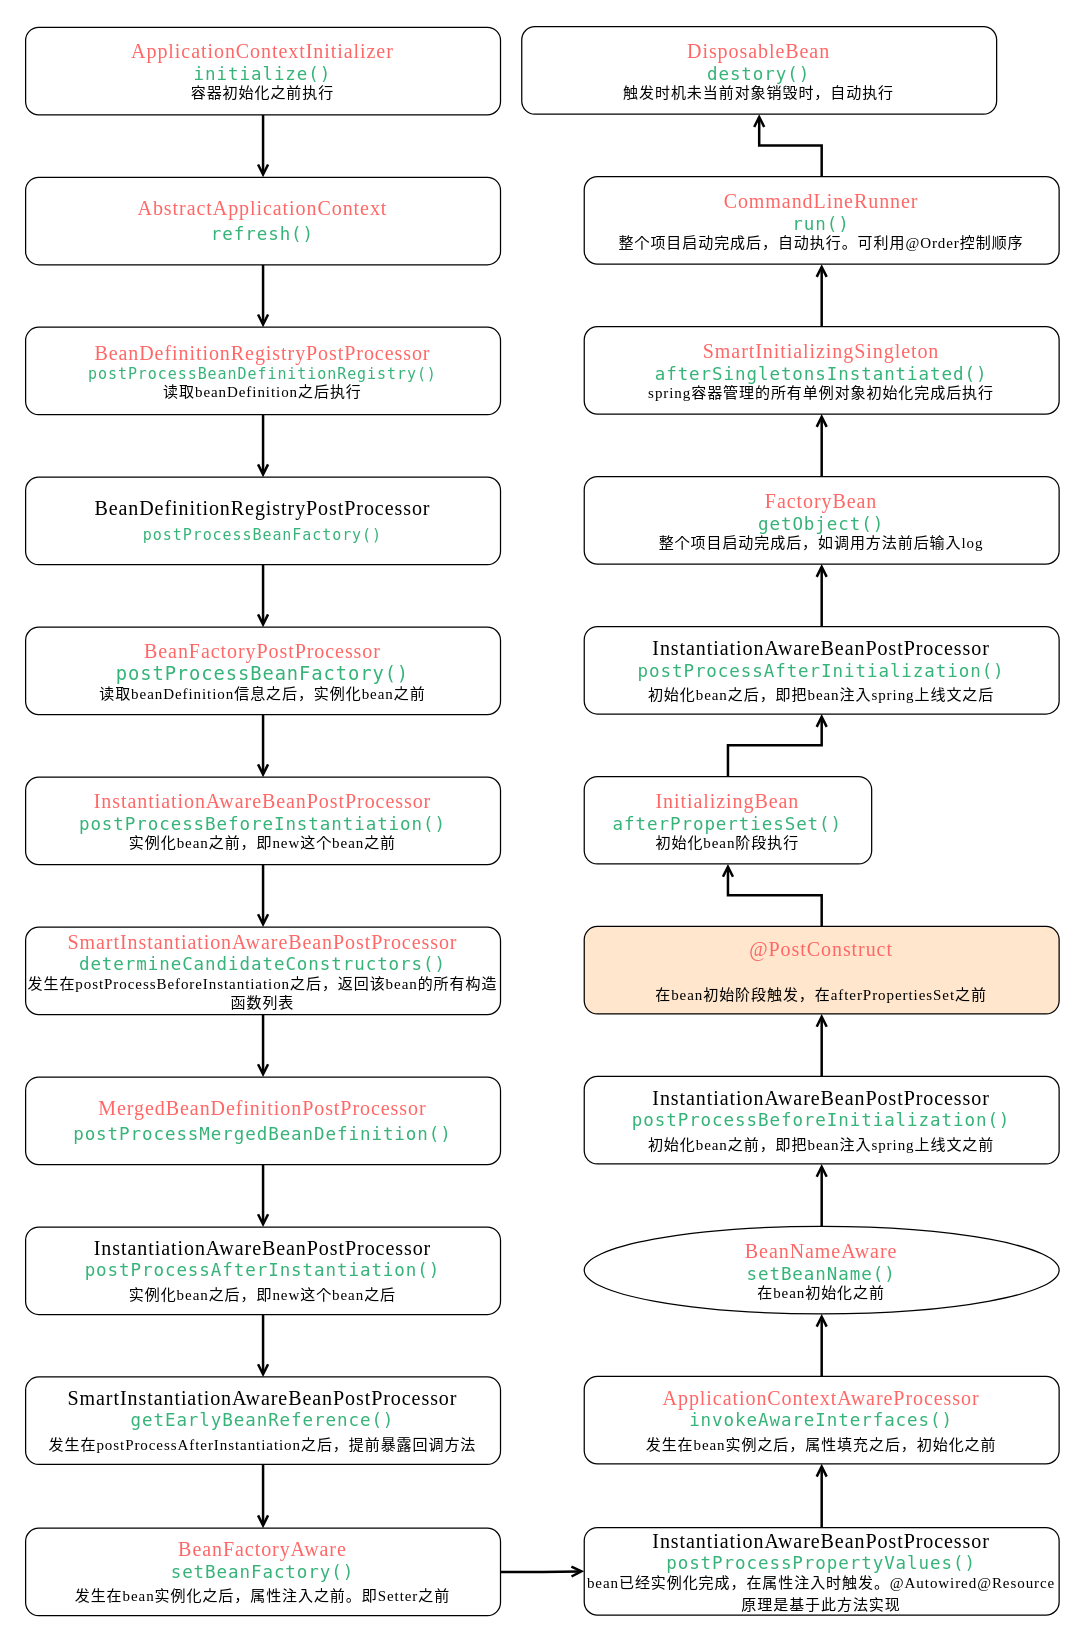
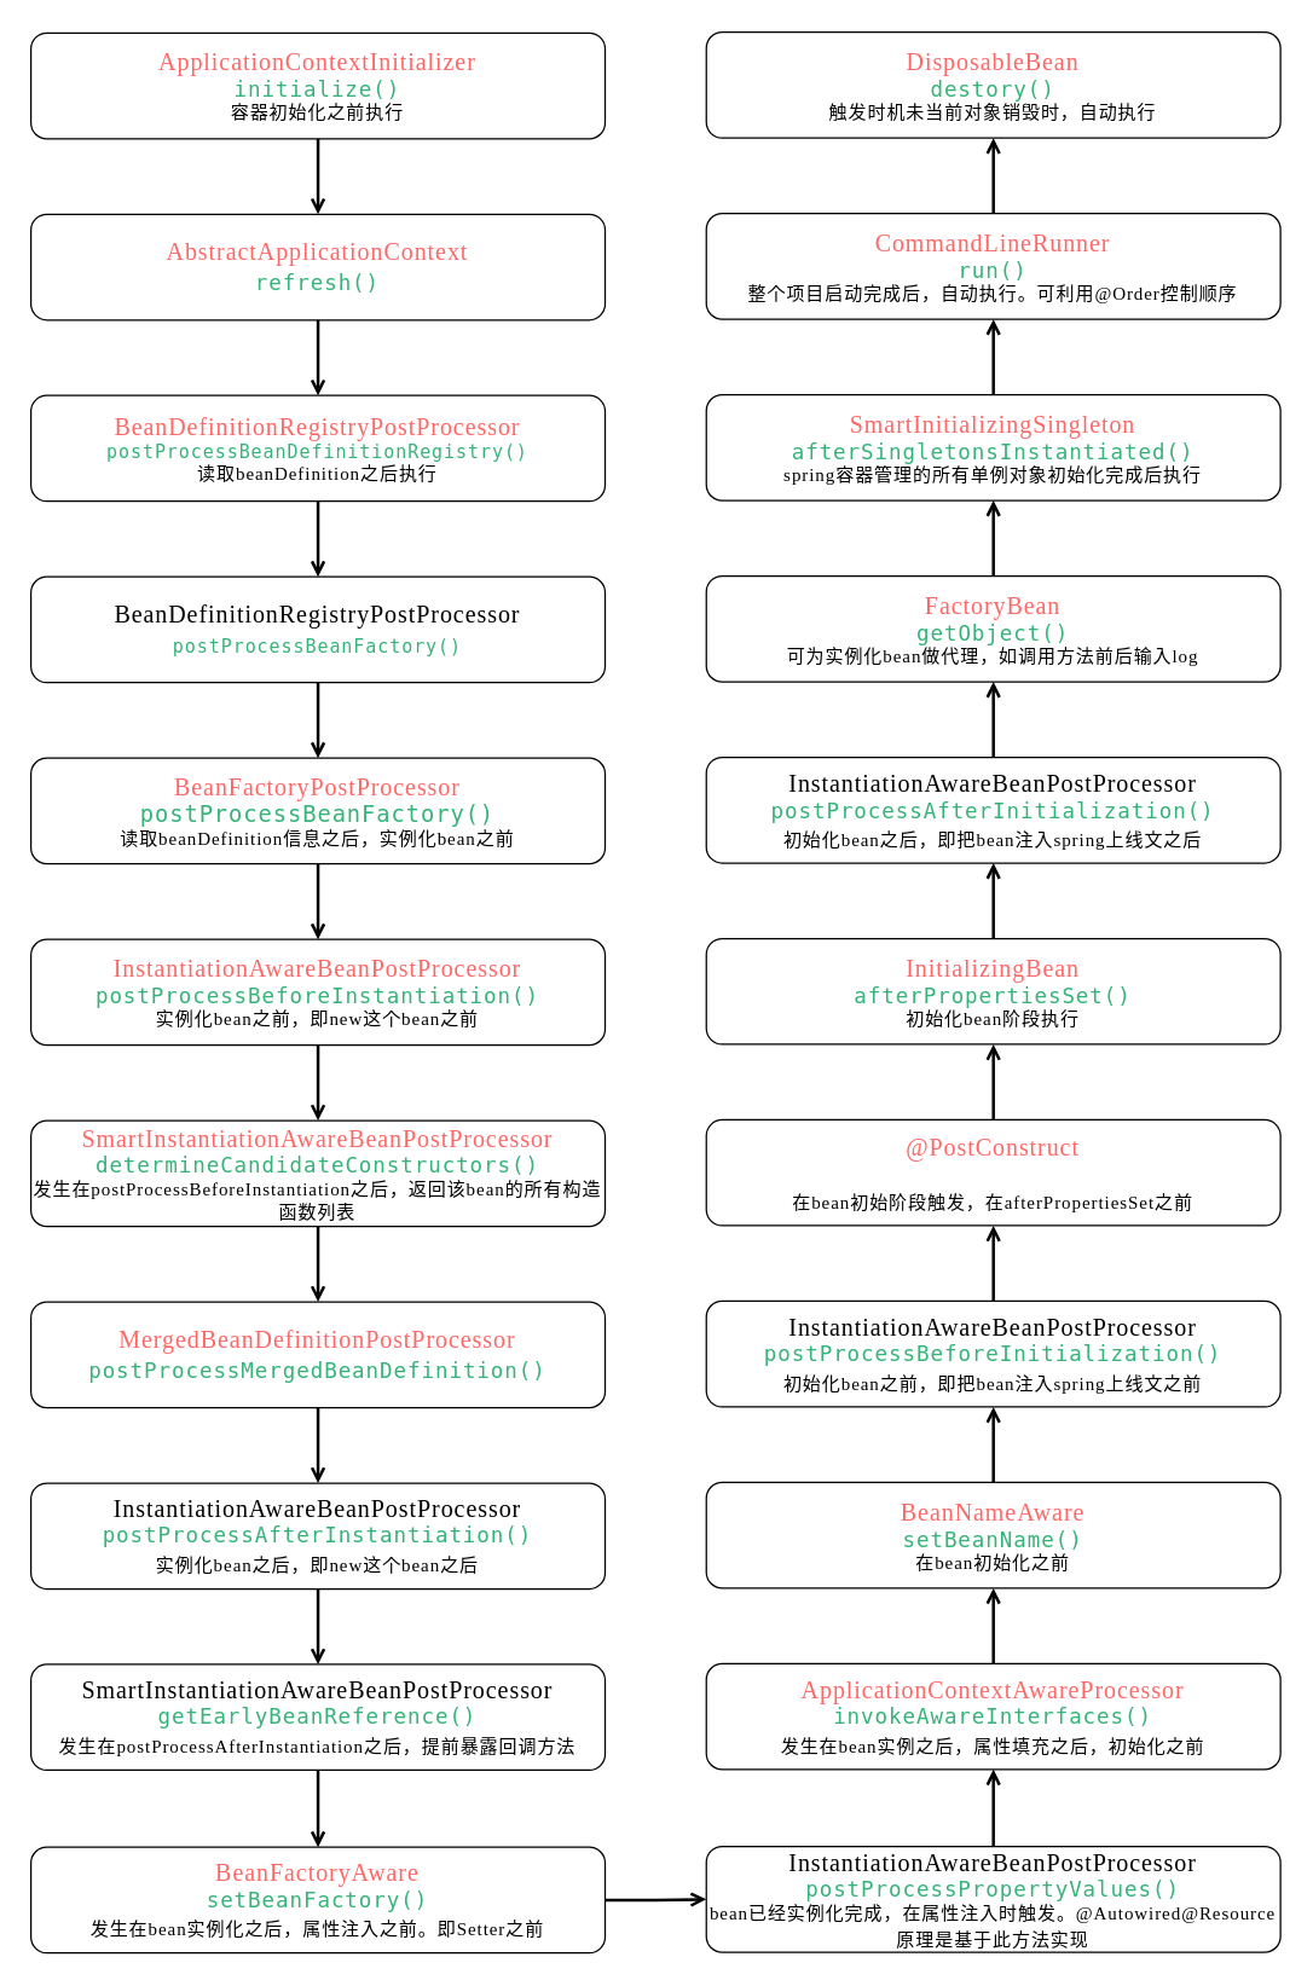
- <mxCell id="30" value="&lt;span style=&quot;font-size: 16px ; letter-spacing: 0.75px ; text-align: left&quot;&gt;&lt;font color=&quot;#ff6666&quot;&gt;DisposableBean&lt;/font&gt;&lt;br&gt;&lt;/span&gt;&lt;span style=&quot;color: rgb(53 , 179 , 120) ; font-family: &amp;#34;operator mono&amp;#34; , &amp;#34;consolas&amp;#34; , &amp;#34;monaco&amp;#34; , &amp;#34;menlo&amp;#34; , monospace ; font-size: 14px ; letter-spacing: 0.75px ; text-align: left&quot;&gt;destory()&lt;br&gt;&lt;/span&gt;&lt;span style=&quot;letter-spacing: 0.75px ; text-align: left&quot;&gt;&lt;font style=&quot;font-size: 12px&quot;&gt;触发时机未当前对象销毁时，自动执行&lt;/font&gt;&lt;br&gt;&lt;/span&gt;&lt;article class=&quot;4ever-article&quot;&gt;&lt;/article&gt;" style="rounded=1;whiteSpace=wrap;html=1;labelBackgroundColor=none;fontFamily=Comic Sans MS;" vertex="1" parent="1"><mxGeometry x="417" y="20.5" width="380" height="70" as="geometry" /></mxCell>
+ <mxCell id="30" value="&lt;span style=&quot;font-size: 16px ; letter-spacing: 0.75px ; text-align: left&quot;&gt;&lt;font color=&quot;#ff6666&quot;&gt;DisposableBean&lt;/font&gt;&lt;br&gt;&lt;/span&gt;&lt;span style=&quot;color: rgb(53 , 179 , 120) ; font-family: &amp;#34;operator mono&amp;#34; , &amp;#34;consolas&amp;#34; , &amp;#34;monaco&amp;#34; , &amp;#34;menlo&amp;#34; , monospace ; font-size: 14px ; letter-spacing: 0.75px ; text-align: left&quot;&gt;destory()&lt;br&gt;&lt;/span&gt;&lt;span style=&quot;letter-spacing: 0.75px ; text-align: left&quot;&gt;&lt;font style=&quot;font-size: 12px&quot;&gt;触发时机未当前对象销毁时，自动执行&lt;/font&gt;&lt;br&gt;&lt;/span&gt;&lt;article class=&quot;4ever-article&quot;&gt;&lt;/article&gt;" style="rounded=1;whiteSpace=wrap;html=1;labelBackgroundColor=none;fontFamily=Comic Sans MS;" vertex="1" parent="1"><mxGeometry x="467" y="20.5" width="380" height="70" as="geometry" /></mxCell>
- <mxCell id="25" value="&lt;span style=&quot;font-size: 16px ; letter-spacing: 0.75px ; text-align: left&quot;&gt;&lt;font color=&quot;#ff6666&quot;&gt;FactoryBean&lt;/font&gt;&lt;br&gt;&lt;/span&gt;&lt;span style=&quot;color: rgb(53 , 179 , 120) ; font-family: &amp;#34;operator mono&amp;#34; , &amp;#34;consolas&amp;#34; , &amp;#34;monaco&amp;#34; , &amp;#34;menlo&amp;#34; , monospace ; font-size: 14px ; letter-spacing: 0.75px ; text-align: left&quot;&gt;getObject()&lt;br&gt;&lt;/span&gt;&lt;span style=&quot;letter-spacing: 0.75px ; text-align: left&quot;&gt;&lt;font style=&quot;font-size: 12px&quot;&gt;整个项目启动完成后，如调用方法前后输入log&lt;/font&gt;&lt;br&gt;&lt;/span&gt;&lt;article class=&quot;4ever-article&quot;&gt;&lt;/article&gt;" style="rounded=1;whiteSpace=wrap;html=1;labelBackgroundColor=none;fontFamily=Comic Sans MS;" vertex="1" parent="1"><mxGeometry x="467" y="380.5" width="380" height="70" as="geometry" /></mxCell>
+ <mxCell id="25" value="&lt;span style=&quot;font-size: 16px ; letter-spacing: 0.75px ; text-align: left&quot;&gt;&lt;font color=&quot;#ff6666&quot;&gt;FactoryBean&lt;/font&gt;&lt;br&gt;&lt;/span&gt;&lt;span style=&quot;color: rgb(53 , 179 , 120) ; font-family: &amp;#34;operator mono&amp;#34; , &amp;#34;consolas&amp;#34; , &amp;#34;monaco&amp;#34; , &amp;#34;menlo&amp;#34; , monospace ; font-size: 14px ; letter-spacing: 0.75px ; text-align: left&quot;&gt;getObject()&lt;br&gt;&lt;/span&gt;&lt;span style=&quot;letter-spacing: 0.75px ; text-align: left&quot;&gt;&lt;font style=&quot;font-size: 12px&quot;&gt;可为实例化bean做代理，如调用方法前后输入log&lt;/font&gt;&lt;br&gt;&lt;/span&gt;&lt;article class=&quot;4ever-article&quot;&gt;&lt;/article&gt;" style="rounded=1;whiteSpace=wrap;html=1;labelBackgroundColor=none;fontFamily=Comic Sans MS;" vertex="1" parent="1"><mxGeometry x="467" y="380.5" width="380" height="70" as="geometry" /></mxCell>
- <mxCell id="40" value="&lt;span style=&quot;font-size: 16px ; letter-spacing: 0.75px ; text-align: left&quot;&gt;&lt;font color=&quot;#ff6666&quot;&gt;InitializingBean&lt;/font&gt;&lt;br&gt;&lt;/span&gt;&lt;span style=&quot;color: rgb(53 , 179 , 120) ; font-family: &amp;#34;operator mono&amp;#34; , &amp;#34;consolas&amp;#34; , &amp;#34;monaco&amp;#34; , &amp;#34;menlo&amp;#34; , monospace ; font-size: 14px ; letter-spacing: 0.75px ; text-align: left&quot;&gt;afterPropertiesSet()&lt;br&gt;&lt;/span&gt;&lt;span style=&quot;letter-spacing: 0.75px ; text-align: left&quot;&gt;&lt;font style=&quot;font-size: 12px&quot;&gt;初始化bean阶段执行&lt;/font&gt;&lt;br&gt;&lt;/span&gt;&lt;article class=&quot;4ever-article&quot;&gt;&lt;/article&gt;" style="rounded=1;whiteSpace=wrap;html=1;labelBackgroundColor=none;fontFamily=Comic Sans MS;" vertex="1" parent="1"><mxGeometry x="467" y="620.5" width="230" height="70" as="geometry" /></mxCell>
+ <mxCell id="40" value="&lt;span style=&quot;font-size: 16px ; letter-spacing: 0.75px ; text-align: left&quot;&gt;&lt;font color=&quot;#ff6666&quot;&gt;InitializingBean&lt;/font&gt;&lt;br&gt;&lt;/span&gt;&lt;span style=&quot;color: rgb(53 , 179 , 120) ; font-family: &amp;#34;operator mono&amp;#34; , &amp;#34;consolas&amp;#34; , &amp;#34;monaco&amp;#34; , &amp;#34;menlo&amp;#34; , monospace ; font-size: 14px ; letter-spacing: 0.75px ; text-align: left&quot;&gt;afterPropertiesSet()&lt;br&gt;&lt;/span&gt;&lt;span style=&quot;letter-spacing: 0.75px ; text-align: left&quot;&gt;&lt;font style=&quot;font-size: 12px&quot;&gt;初始化bean阶段执行&lt;/font&gt;&lt;br&gt;&lt;/span&gt;&lt;article class=&quot;4ever-article&quot;&gt;&lt;/article&gt;" style="rounded=1;whiteSpace=wrap;html=1;labelBackgroundColor=none;fontFamily=Comic Sans MS;" vertex="1" parent="1"><mxGeometry x="467" y="620.5" width="380" height="70" as="geometry" /></mxCell>
- <mxCell id="38" value="&lt;span style=&quot;letter-spacing: 0.75px ; text-align: left&quot;&gt;&lt;font color=&quot;#ff6666&quot; style=&quot;font-size: 16px&quot;&gt;@PostConstruct&lt;br&gt;&lt;br&gt;&lt;/font&gt;&lt;font style=&quot;font-size: 12px&quot;&gt;在bean初始阶段触发，在afterPropertiesSet之前&lt;/font&gt;&lt;br&gt;&lt;/span&gt;&lt;article class=&quot;4ever-article&quot;&gt;&lt;/article&gt;" style="rounded=1;whiteSpace=wrap;html=1;labelBackgroundColor=none;fontFamily=Comic Sans MS;fillColor=#ffe6cc;" vertex="1" parent="1"><mxGeometry x="467" y="740.5" width="380" height="70" as="geometry" /></mxCell>
+ <mxCell id="38" value="&lt;span style=&quot;letter-spacing: 0.75px ; text-align: left&quot;&gt;&lt;font color=&quot;#ff6666&quot; style=&quot;font-size: 16px&quot;&gt;@PostConstruct&lt;br&gt;&lt;br&gt;&lt;/font&gt;&lt;font style=&quot;font-size: 12px&quot;&gt;在bean初始阶段触发，在afterPropertiesSet之前&lt;/font&gt;&lt;br&gt;&lt;/span&gt;&lt;article class=&quot;4ever-article&quot;&gt;&lt;/article&gt;" style="rounded=1;whiteSpace=wrap;html=1;labelBackgroundColor=none;fontFamily=Comic Sans MS;" vertex="1" parent="1"><mxGeometry x="467" y="740.5" width="380" height="70" as="geometry" /></mxCell>
- <mxCell id="34" value="&lt;span style=&quot;font-size: 16px ; letter-spacing: 0.75px ; text-align: left&quot;&gt;&lt;font color=&quot;#ff6666&quot;&gt;BeanNameAware&lt;/font&gt;&lt;br&gt;&lt;/span&gt;&lt;span style=&quot;color: rgb(53 , 179 , 120) ; font-family: &amp;#34;operator mono&amp;#34; , &amp;#34;consolas&amp;#34; , &amp;#34;monaco&amp;#34; , &amp;#34;menlo&amp;#34; , monospace ; font-size: 14px ; letter-spacing: 0.75px ; text-align: left&quot;&gt;setBeanName()&lt;br&gt;&lt;/span&gt;&lt;span style=&quot;letter-spacing: 0.75px ; text-align: left&quot;&gt;&lt;font style=&quot;font-size: 12px&quot;&gt;在bean初始化之前&lt;/font&gt;&lt;br&gt;&lt;/span&gt;&lt;article class=&quot;4ever-article&quot;&gt;&lt;/article&gt;" style="ellipse;whiteSpace=wrap;html=1;labelBackgroundColor=none;fontFamily=Comic Sans MS;" vertex="1" parent="1"><mxGeometry x="467" y="980.5" width="380" height="70" as="geometry" /></mxCell>
+ <mxCell id="34" value="&lt;span style=&quot;font-size: 16px ; letter-spacing: 0.75px ; text-align: left&quot;&gt;&lt;font color=&quot;#ff6666&quot;&gt;BeanNameAware&lt;/font&gt;&lt;br&gt;&lt;/span&gt;&lt;span style=&quot;color: rgb(53 , 179 , 120) ; font-family: &amp;#34;operator mono&amp;#34; , &amp;#34;consolas&amp;#34; , &amp;#34;monaco&amp;#34; , &amp;#34;menlo&amp;#34; , monospace ; font-size: 14px ; letter-spacing: 0.75px ; text-align: left&quot;&gt;setBeanName()&lt;br&gt;&lt;/span&gt;&lt;span style=&quot;letter-spacing: 0.75px ; text-align: left&quot;&gt;&lt;font style=&quot;font-size: 12px&quot;&gt;在bean初始化之前&lt;/font&gt;&lt;br&gt;&lt;/span&gt;&lt;article class=&quot;4ever-article&quot;&gt;&lt;/article&gt;" style="rounded=1;whiteSpace=wrap;html=1;labelBackgroundColor=none;fontFamily=Comic Sans MS;" vertex="1" parent="1"><mxGeometry x="467" y="980.5" width="380" height="70" as="geometry" /></mxCell>
